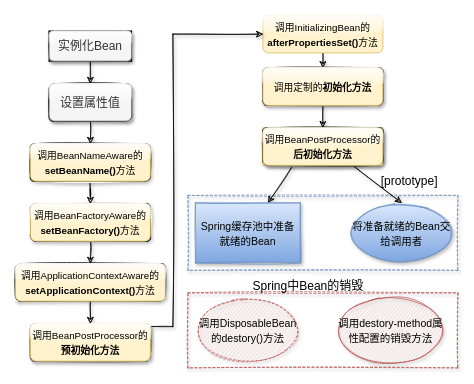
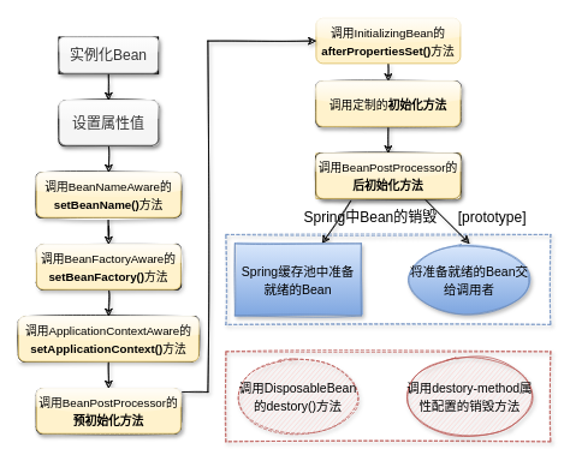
- <mxCell id="25" value="&lt;font style=&quot;font-size: 14px&quot;&gt;将准备就绪的Bean交给调用者&lt;/font&gt;" style="ellipse;whiteSpace=wrap;html=1;fontSize=16;shadow=1;sketch=1;fillColor=#dae8fc;strokeColor=#6c8ebf;gradientColor=#7ea6e0;" vertex="1" parent="1"><mxGeometry x="465" y="270" width="140" height="80" as="geometry" /></mxCell>
+ <mxCell id="25" value="&lt;font style=&quot;font-size: 14px&quot;&gt;将准备就绪的Bean交给调用者&lt;/font&gt;" style="ellipse;whiteSpace=wrap;html=1;fontSize=16;shadow=1;sketch=1;fillColor=#dae8fc;strokeColor=#6c8ebf;gradientColor=#7ea6e0;" vertex="1" parent="1"><mxGeometry x="450" y="270" width="140" height="80" as="geometry" /></mxCell>
- <mxCell id="27" value="Spring中Bean的销毁" style="text;html=1;align=center;verticalAlign=middle;resizable=0;points=[];autosize=1;fontSize=16;shadow=1;sketch=1;" vertex="1" parent="1"><mxGeometry x="330" y="370" width="160" height="20" as="geometry" /></mxCell>
+ <mxCell id="27" value="Spring中Bean的销毁" style="text;html=1;align=center;verticalAlign=middle;resizable=0;points=[];autosize=1;fontSize=16;shadow=1;sketch=1;" vertex="1" parent="1"><mxGeometry x="330" y="230" width="160" height="20" as="geometry" /></mxCell>
